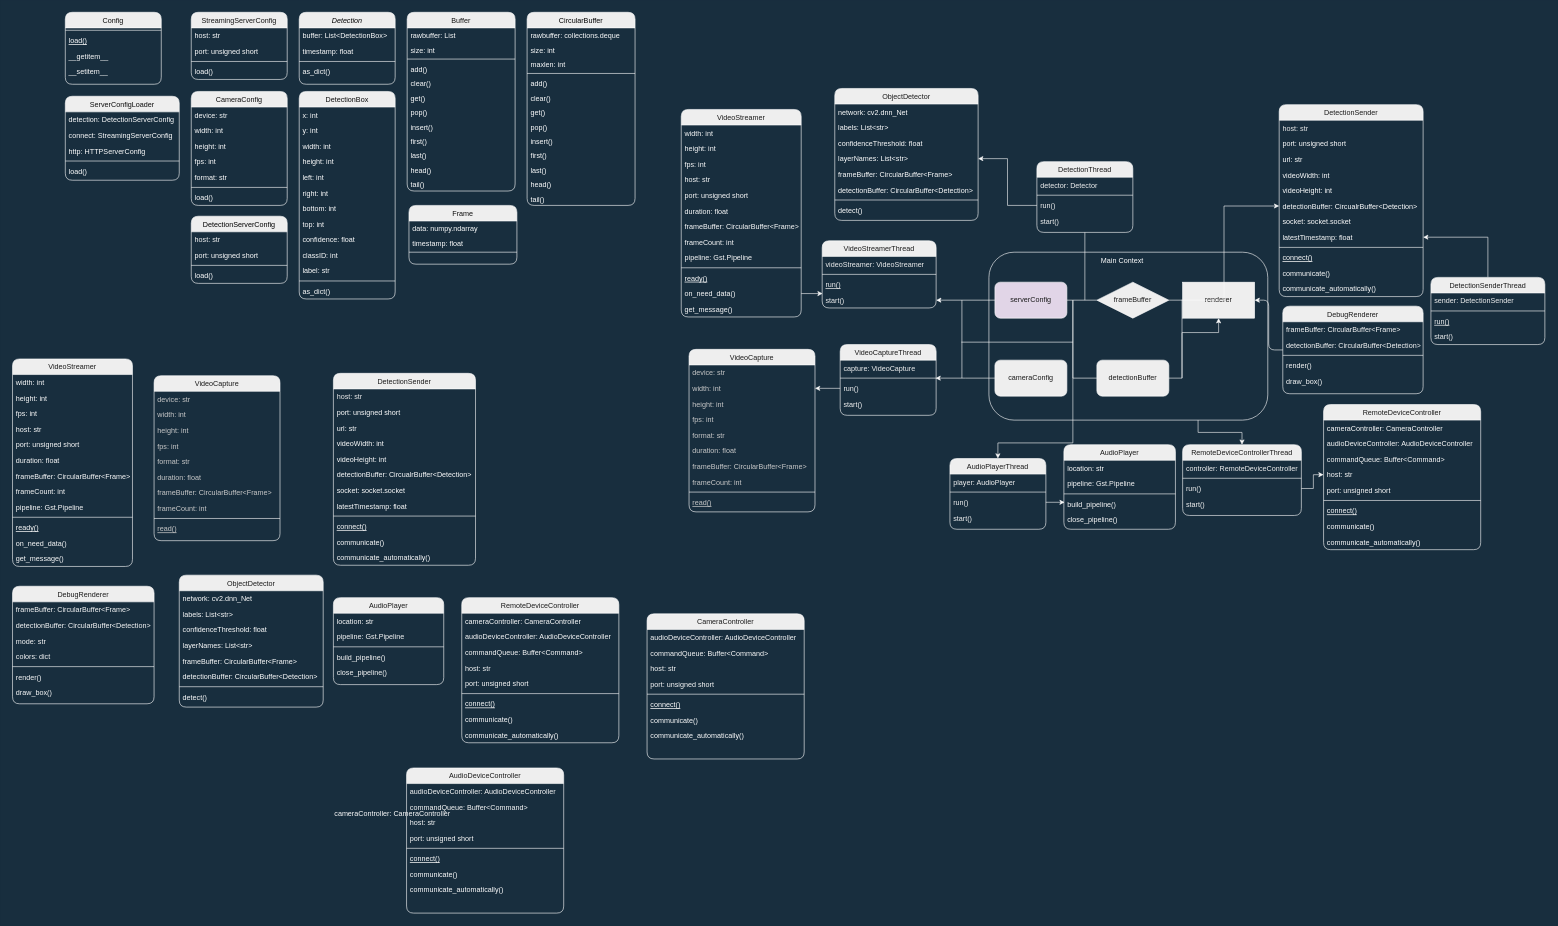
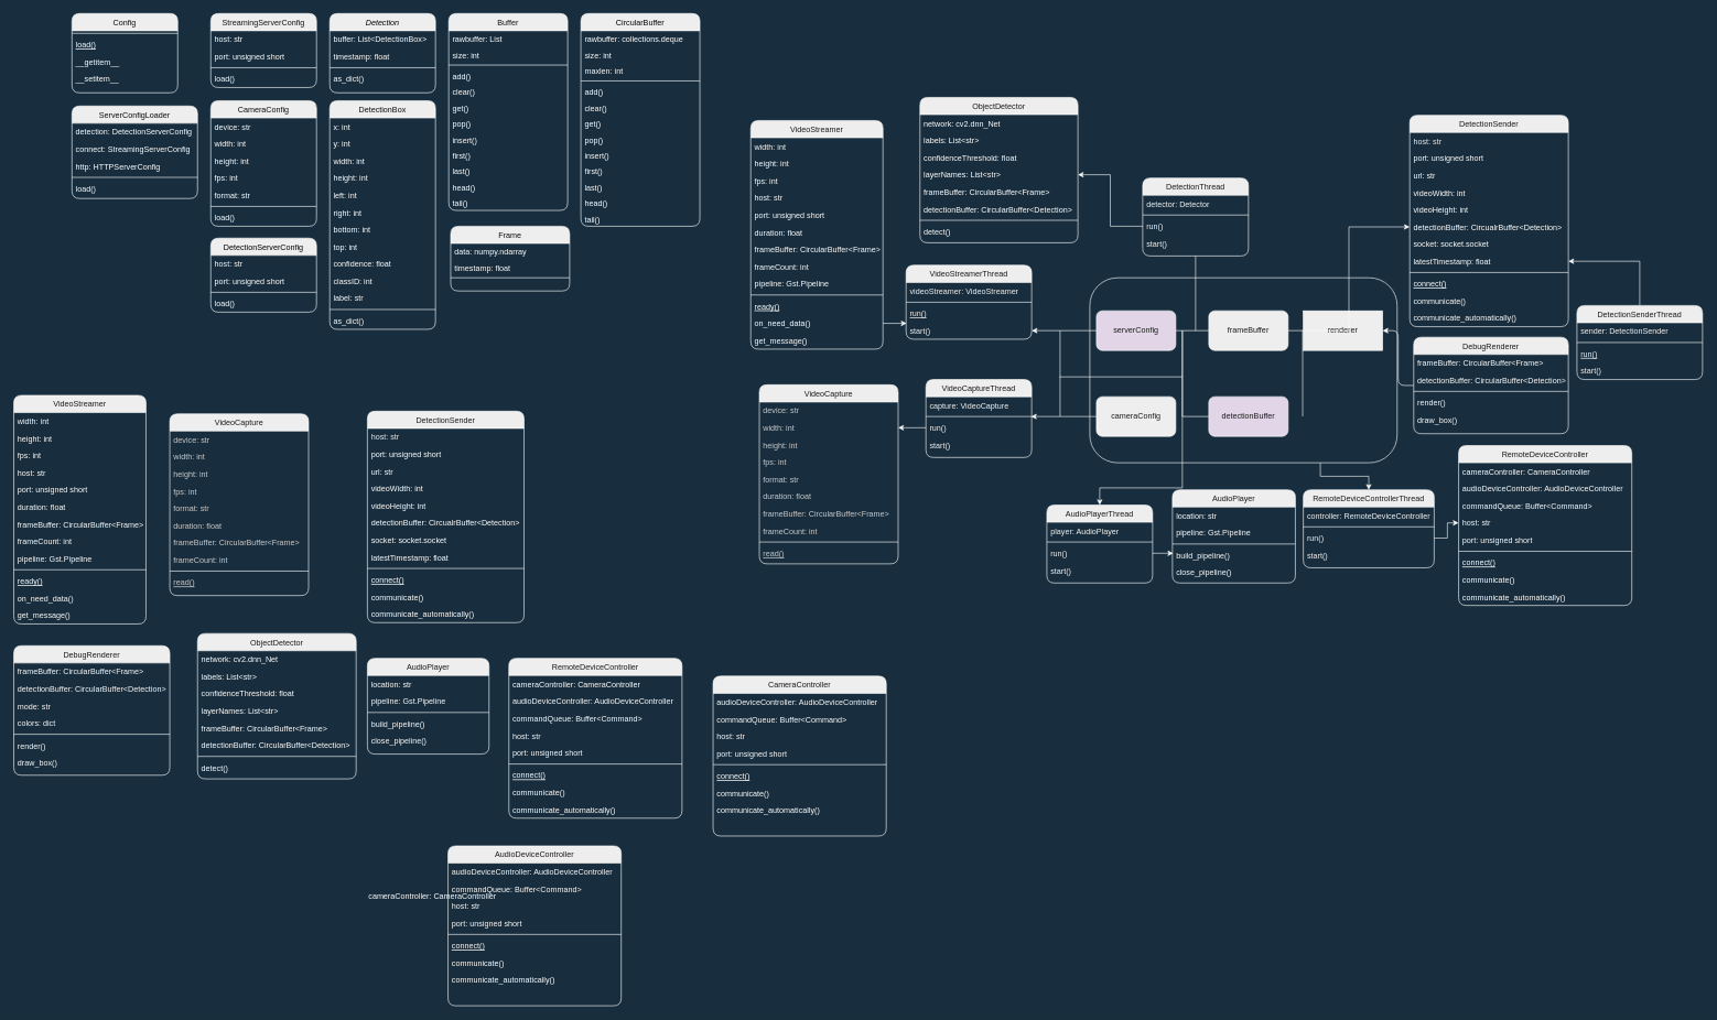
- <mxCell id="153" value="Main Context" style="text;html=1;strokeColor=none;fillColor=none;align=center;verticalAlign=middle;whiteSpace=wrap;rounded=1;fontColor=#FFFFFF;" parent="151" vertex="1"><mxGeometry x="184" width="77" height="30" as="geometry" /></mxCell>
- <mxCell id="154" value="frameBuffer" style="rhombus;whiteSpace=wrap;html=1;fillColor=#EEEEEE;strokeColor=#FFFFFF;fontColor=#1A1A1A;" parent="151" vertex="1"><mxGeometry x="180" y="50" width="120" height="60" as="geometry" /></mxCell>
+ <mxCell id="154" value="frameBuffer" style="rounded=1;whiteSpace=wrap;html=1;fillColor=#EEEEEE;strokeColor=#FFFFFF;fontColor=#1A1A1A;" parent="151" vertex="1"><mxGeometry x="180" y="50" width="120" height="60" as="geometry" /></mxCell>
- <mxCell id="155" style="edgeStyle=orthogonalEdgeStyle;rounded=0;orthogonalLoop=1;jettySize=auto;html=1;exitX=1;exitY=0.5;exitDx=0;exitDy=0;entryX=0.5;entryY=1;entryDx=0;entryDy=0;strokeColor=#FAFAFA;" edge="1" parent="151" source="156" target="157"><mxGeometry relative="1" as="geometry"><Array as="points"><mxPoint x="322" y="210" /><mxPoint x="322" y="134" /><mxPoint x="383" y="134" /></Array></mxGeometry></mxCell>
- <mxCell id="156" value="detectionBuffer" style="rounded=1;whiteSpace=wrap;html=1;fillColor=#EEEEEE;strokeColor=#FFFFFF;fontColor=#1A1A1A;" parent="151" vertex="1"><mxGeometry x="180" y="180" width="120" height="60" as="geometry" /></mxCell>
+ <mxCell id="156" value="detectionBuffer" style="rounded=1;whiteSpace=wrap;html=1;fillColor=#e1d5e7;strokeColor=#FFFFFF;fontColor=#1A1A1A;" parent="151" vertex="1"><mxGeometry x="180" y="180" width="120" height="60" as="geometry" /></mxCell>
